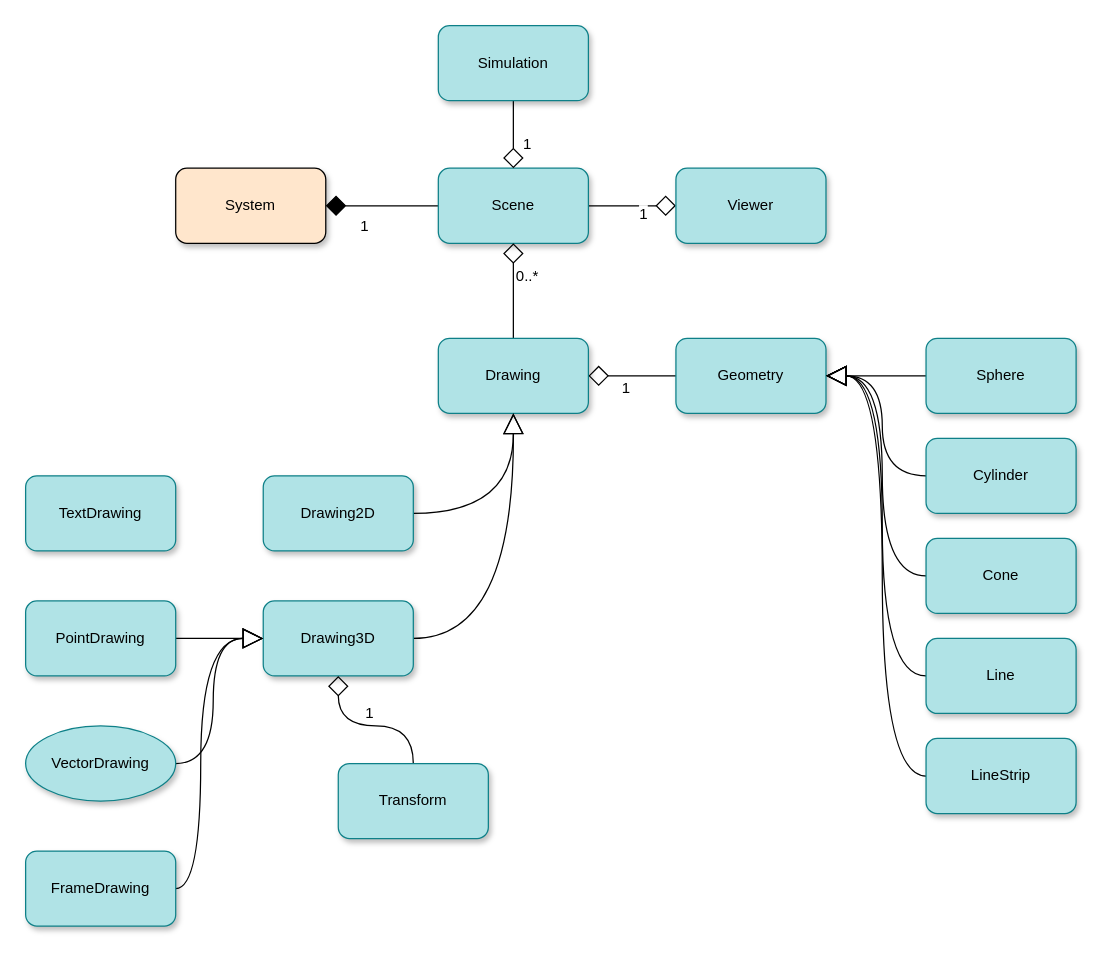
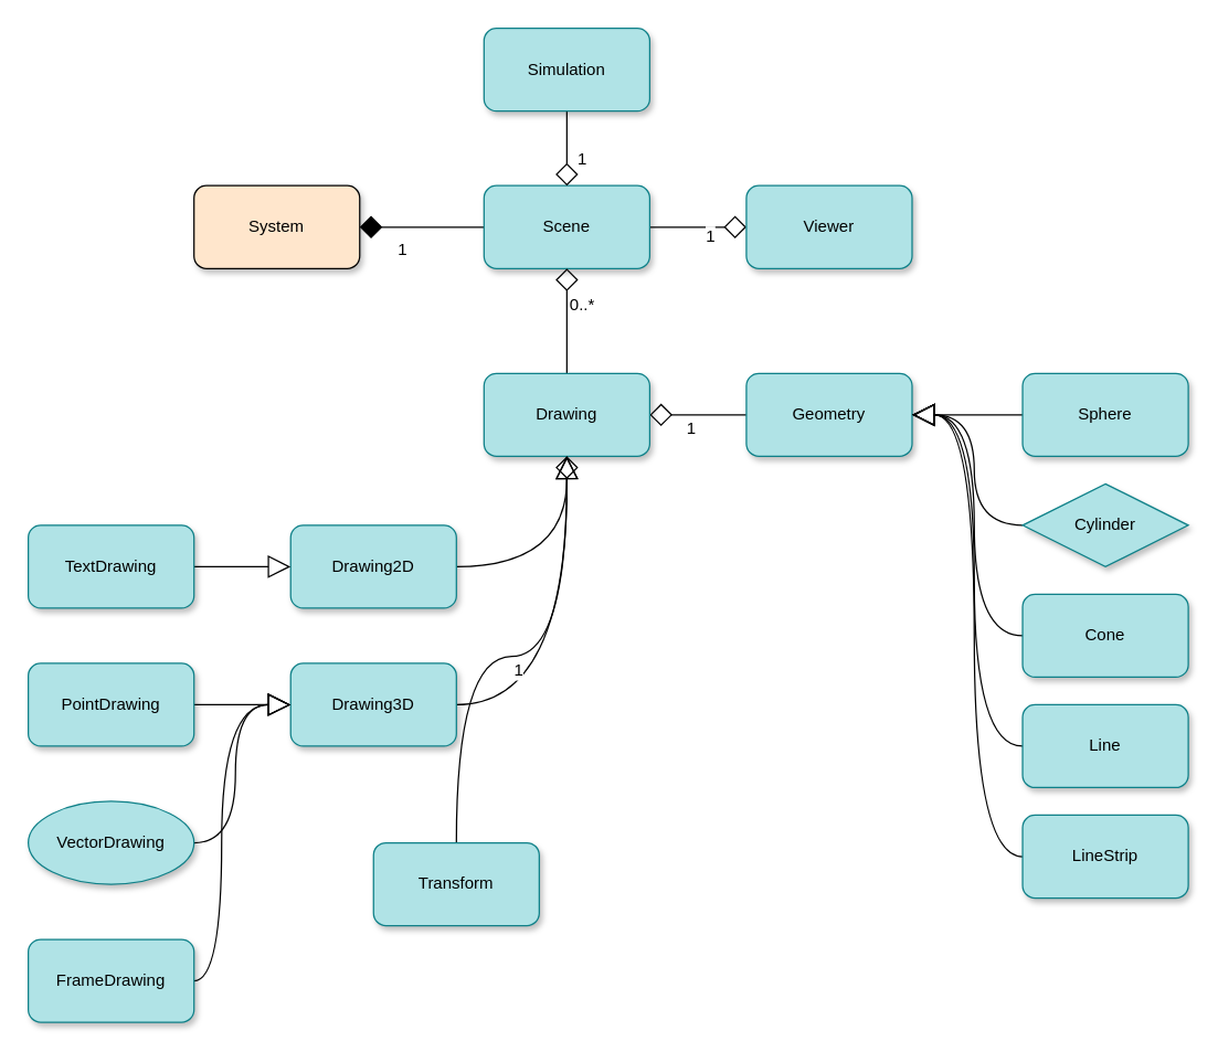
- <mxCell id="26" value="Cylinder" style="rounded=1;whiteSpace=wrap;html=1;fillColor=#b0e3e6;strokeColor=#0e8088;glass=0;shadow=1;comic=0;" parent="1" vertex="1"><mxGeometry x="740" y="350" width="120" height="60" as="geometry" /></mxCell>
+ <mxCell id="26" value="Cylinder" style="rhombus;whiteSpace=wrap;html=1;fillColor=#b0e3e6;strokeColor=#0e8088;glass=0;shadow=1;comic=0;" parent="1" vertex="1"><mxGeometry x="740" y="350" width="120" height="60" as="geometry" /></mxCell>
+ <mxCell id="21" style="edgeStyle=orthogonalEdgeStyle;curved=1;rounded=0;orthogonalLoop=1;jettySize=auto;html=1;exitX=1;exitY=0.5;exitDx=0;exitDy=0;entryX=0;entryY=0.5;entryDx=0;entryDy=0;endArrow=block;endFill=0;endSize=14;strokeWidth=1;" parent="1" source="22" target="17" edge="1"><mxGeometry relative="1" as="geometry" /></mxCell>
- <mxCell id="33" value="1" style="edgeStyle=orthogonalEdgeStyle;curved=1;rounded=0;orthogonalLoop=1;jettySize=auto;html=1;exitX=0.5;exitY=0;exitDx=0;exitDy=0;entryX=0.5;entryY=1;entryDx=0;entryDy=0;endArrow=diamond;endFill=0;endSize=14;strokeWidth=1;fontSize=12;" parent="1" source="34" target="19" edge="1"><mxGeometry y="-10" relative="1" as="geometry"><mxPoint as="offset" /></mxGeometry></mxCell>
+ <mxCell id="33" value="1" style="edgeStyle=orthogonalEdgeStyle;curved=1;rounded=0;orthogonalLoop=1;jettySize=auto;html=1;exitX=0.5;exitY=0;exitDx=0;exitDy=0;endArrow=diamond;endFill=0;endSize=14;strokeWidth=1;fontSize=12;" parent="1" source="34" target="15" edge="1"><mxGeometry y="-10" relative="1" as="geometry"><mxPoint as="offset" /></mxGeometry></mxCell>
